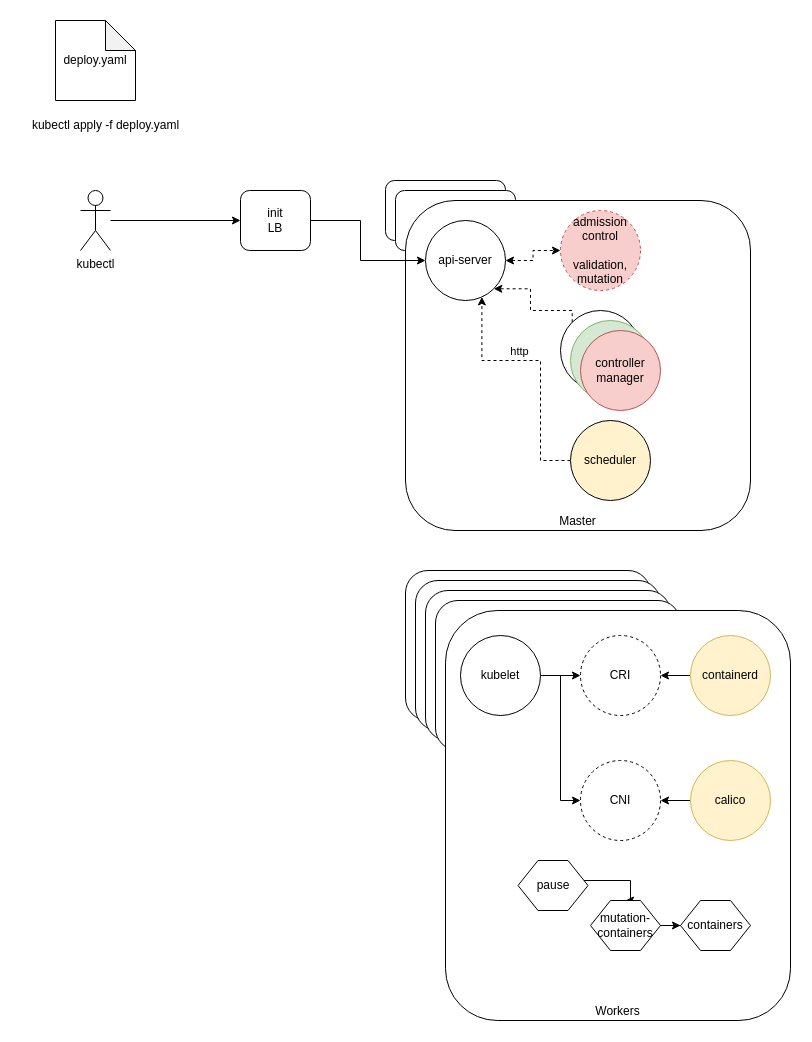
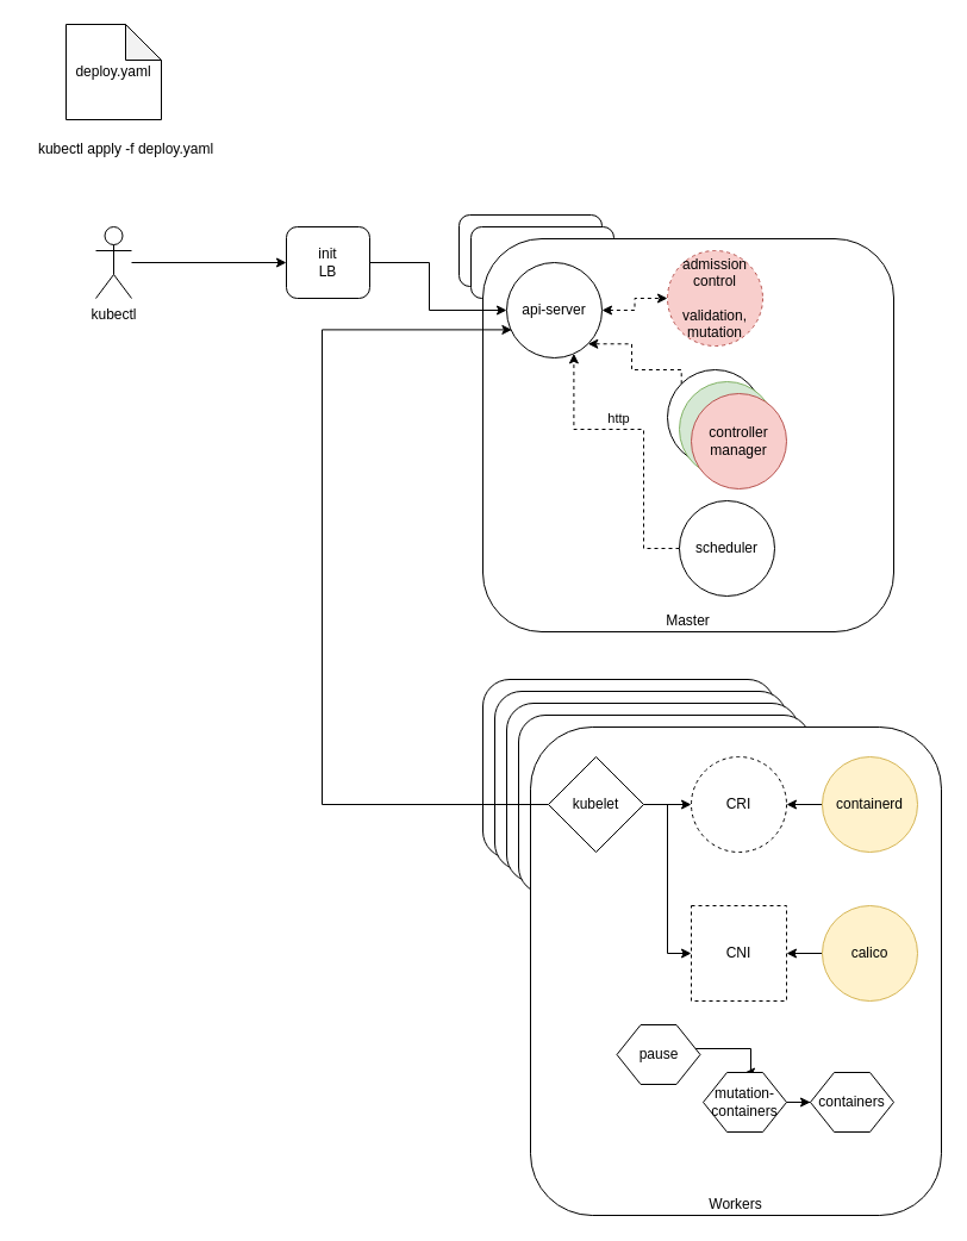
- <mxCell id="20" value="scheduler" style="ellipse;whiteSpace=wrap;html=1;aspect=fixed;fillColor=#fff2cc;" vertex="1" parent="1"><mxGeometry x="570" y="420" width="80" height="80" as="geometry" /></mxCell>
+ <mxCell id="20" value="scheduler" style="ellipse;whiteSpace=wrap;html=1;aspect=fixed;" vertex="1" parent="1"><mxGeometry x="570" y="420" width="80" height="80" as="geometry" /></mxCell>
+ <mxCell id="26" style="edgeStyle=orthogonalEdgeStyle;rounded=0;orthogonalLoop=1;jettySize=auto;html=1;entryX=0.055;entryY=0.705;entryDx=0;entryDy=0;entryPerimeter=0;" edge="1" parent="1" source="29" target="11"><mxGeometry relative="1" as="geometry"><Array as="points"><mxPoint x="270" y="675" /><mxPoint x="270" y="276" /></Array></mxGeometry></mxCell>
- <mxCell id="29" value="kubelet" style="ellipse;whiteSpace=wrap;html=1;aspect=fixed;" vertex="1" parent="1"><mxGeometry x="460" y="635" width="80" height="80" as="geometry" /></mxCell>
+ <mxCell id="29" value="kubelet" style="rhombus;whiteSpace=wrap;html=1;aspect=fixed;" vertex="1" parent="1"><mxGeometry x="460" y="635" width="80" height="80" as="geometry" /></mxCell>
- <mxCell id="35" value="CNI" style="ellipse;whiteSpace=wrap;html=1;aspect=fixed;dashed=1;" vertex="1" parent="1"><mxGeometry x="580" y="760" width="80" height="80" as="geometry" /></mxCell>
+ <mxCell id="35" value="CNI" style="whiteSpace=wrap;html=1;aspect=fixed;dashed=1;rounded=0;" vertex="1" parent="1"><mxGeometry x="580" y="760" width="80" height="80" as="geometry" /></mxCell>
